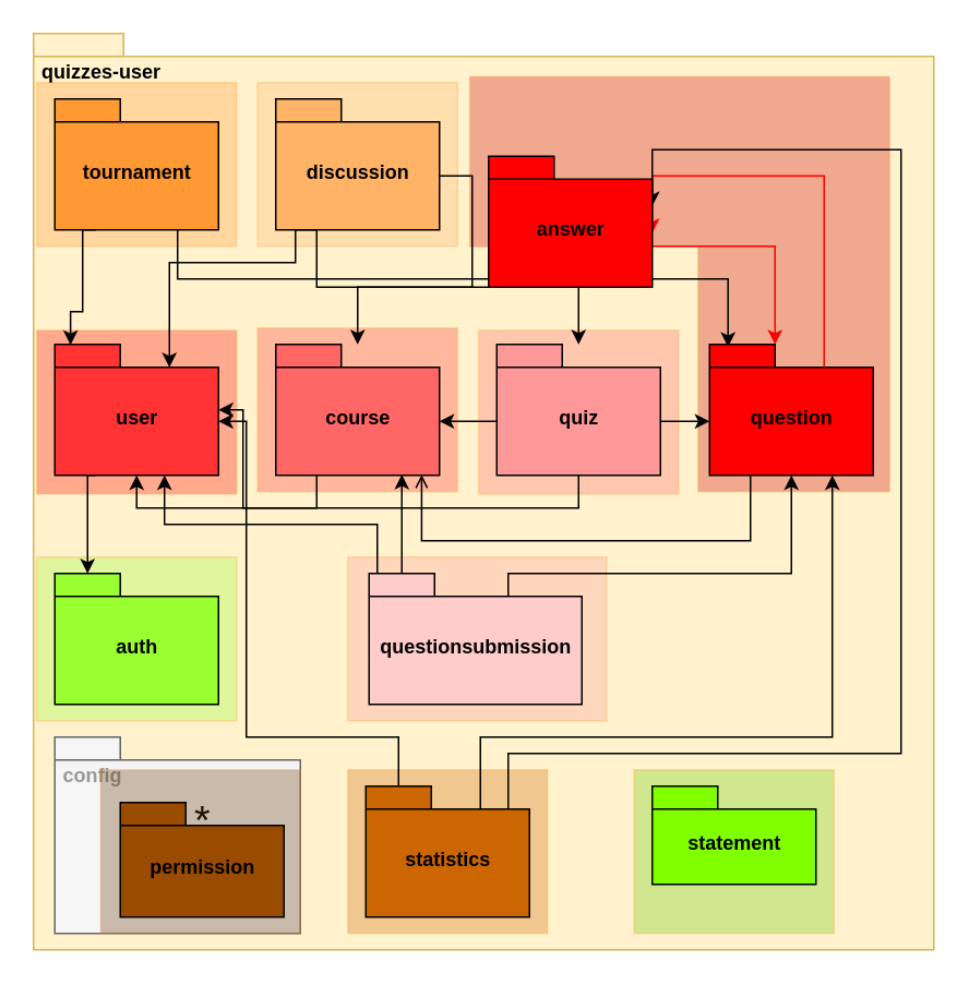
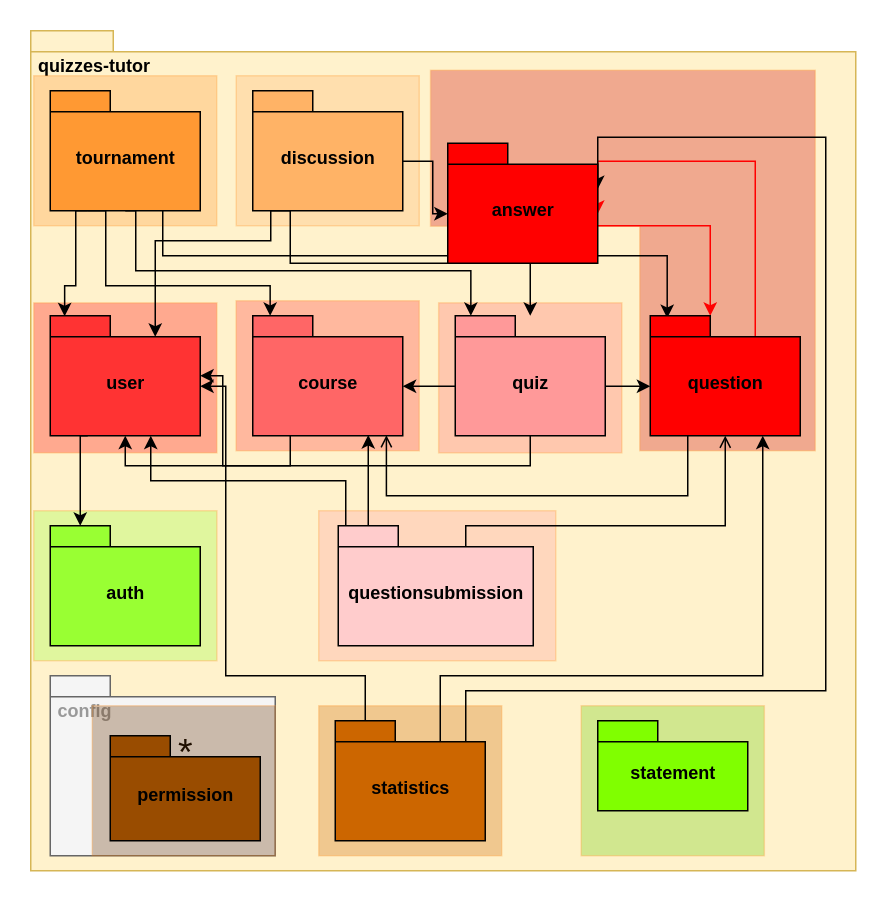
- <mxCell id="2" value="&amp;nbsp;quizzes-user" style="shape=folder;fontStyle=1;spacingTop=10;tabWidth=40;tabHeight=14;tabPosition=left;html=1;fillColor=#fff2cc;strokeColor=#d6b656;verticalAlign=top;align=left;" parent="1" vertex="1"><mxGeometry x="20" y="20" width="550" height="560" as="geometry" /></mxCell>
+ <mxCell id="2" value="&amp;nbsp;quizzes-tutor" style="shape=folder;fontStyle=1;spacingTop=10;tabWidth=40;tabHeight=14;tabPosition=left;html=1;fillColor=#fff2cc;strokeColor=#d6b656;verticalAlign=top;align=left;" parent="1" vertex="1"><mxGeometry x="20" y="20" width="550" height="560" as="geometry" /></mxCell>
- <mxCell id="17" style="edgeStyle=orthogonalEdgeStyle;rounded=0;orthogonalLoop=1;jettySize=auto;html=1;exitX=0;exitY=0;exitDx=100;exitDy=47;exitPerimeter=0;fontColor=#999999;" parent="1" source="39" target="38" edge="1"><mxGeometry relative="1" as="geometry" /></mxCell>
+ <mxCell id="17" style="edgeStyle=orthogonalEdgeStyle;rounded=0;orthogonalLoop=1;jettySize=auto;html=1;exitX=0;exitY=0;exitDx=100;exitDy=47;exitPerimeter=0;entryX=0;entryY=0;entryDx=0;entryDy=47;entryPerimeter=0;fontColor=#999999;" parent="1" source="39" target="36" edge="1"><mxGeometry relative="1" as="geometry" /></mxCell>
+ <mxCell id="31" style="edgeStyle=orthogonalEdgeStyle;rounded=0;orthogonalLoop=1;jettySize=auto;html=1;exitX=0.5;exitY=1;exitDx=0;exitDy=0;exitPerimeter=0;entryX=0.104;entryY=0.001;entryDx=0;entryDy=0;entryPerimeter=0;fontColor=#999999;" parent="1" source="45" target="42" edge="1"><mxGeometry relative="1" as="geometry"><Array as="points"><mxPoint x="90" y="140" /><mxPoint x="90" y="180" /><mxPoint x="313" y="180" /></Array></mxGeometry></mxCell>
+ <mxCell id="30" style="edgeStyle=orthogonalEdgeStyle;rounded=0;orthogonalLoop=1;jettySize=auto;html=1;exitX=0.25;exitY=1;exitDx=0;exitDy=0;exitPerimeter=0;entryX=0.116;entryY=0.001;entryDx=0;entryDy=0;entryPerimeter=0;fontColor=#999999;" parent="1" source="45" target="38" edge="1"><mxGeometry relative="1" as="geometry"><Array as="points"><mxPoint x="70" y="140" /><mxPoint x="70" y="190" /><mxPoint x="180" y="190" /></Array></mxGeometry></mxCell>
- <mxCell id="20" style="edgeStyle=orthogonalEdgeStyle;rounded=0;orthogonalLoop=1;jettySize=auto;html=1;exitX=0;exitY=0;exitDx=85;exitDy=14;exitPerimeter=0;fontColor=#999999;" parent="1" source="41" target="40" edge="1"><mxGeometry relative="1" as="geometry"><Array as="points"><mxPoint x="310" y="350" /><mxPoint x="483" y="350" /></Array></mxGeometry></mxCell>
+ <mxCell id="20" style="edgeStyle=orthogonalEdgeStyle;rounded=0;orthogonalLoop=1;jettySize=auto;html=1;exitX=0;exitY=0;exitDx=85;exitDy=14;exitPerimeter=0;fontColor=#999999;endArrow=open;" parent="1" source="41" target="40" edge="1"><mxGeometry relative="1" as="geometry"><Array as="points"><mxPoint x="310" y="350" /><mxPoint x="483" y="350" /></Array></mxGeometry></mxCell>
